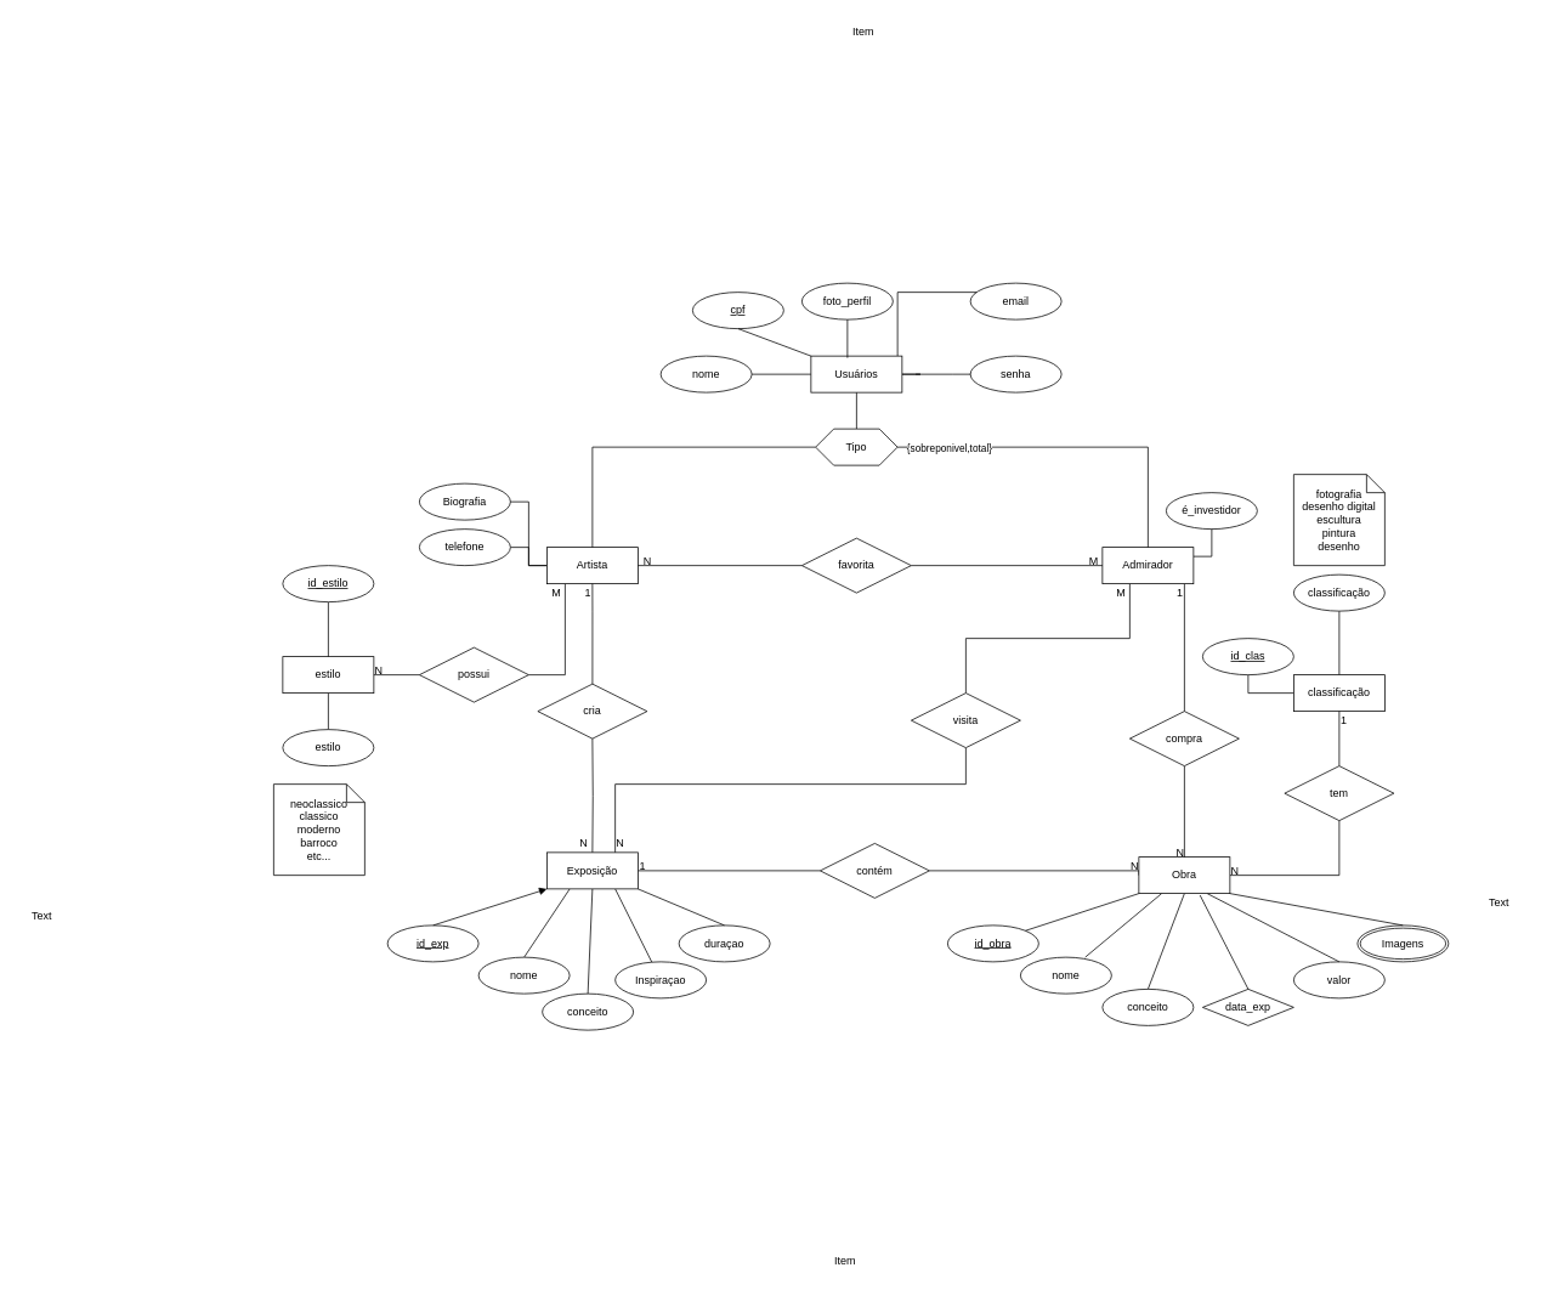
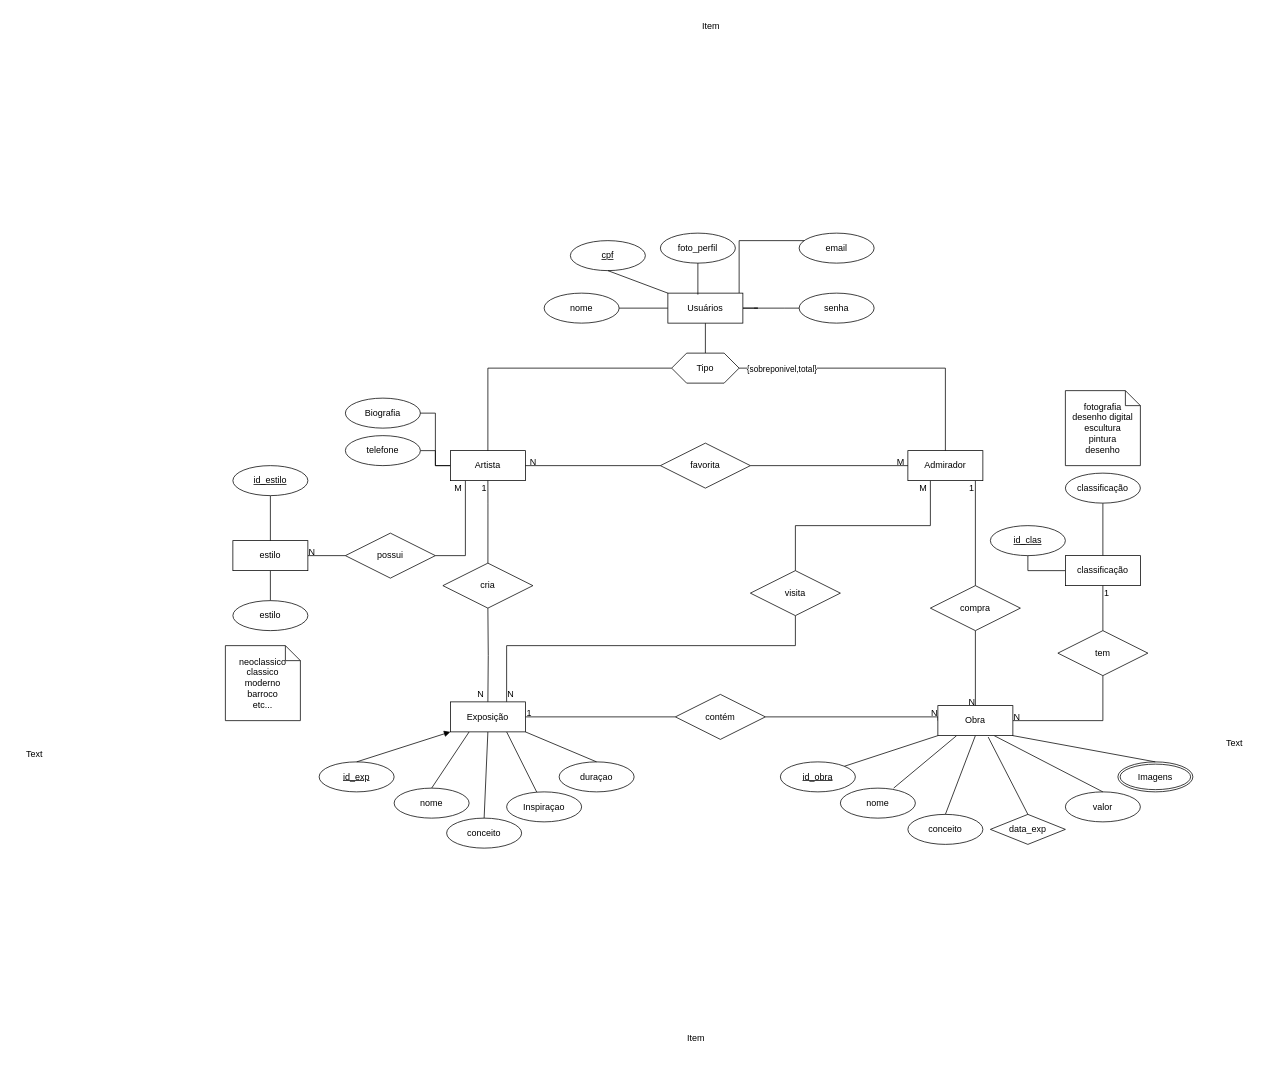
- <mxCell id="99" value="é_investidor" style="ellipse;whiteSpace=wrap;html=1;align=center;sketch=0;fillColor=none;" vertex="1" parent="1"><mxGeometry x="1280" y="540" width="100" height="40" as="geometry" /></mxCell>
- <mxCell id="19" style="edgeStyle=orthogonalEdgeStyle;rounded=0;orthogonalLoop=1;jettySize=auto;html=1;entryX=0.5;entryY=1;entryDx=0;entryDy=0;endArrow=none;endFill=0;" edge="1" parent="1" source="20" target="99"><mxGeometry relative="1" as="geometry"><Array as="points"><mxPoint x="1330" y="610" /></Array></mxGeometry></mxCell>
